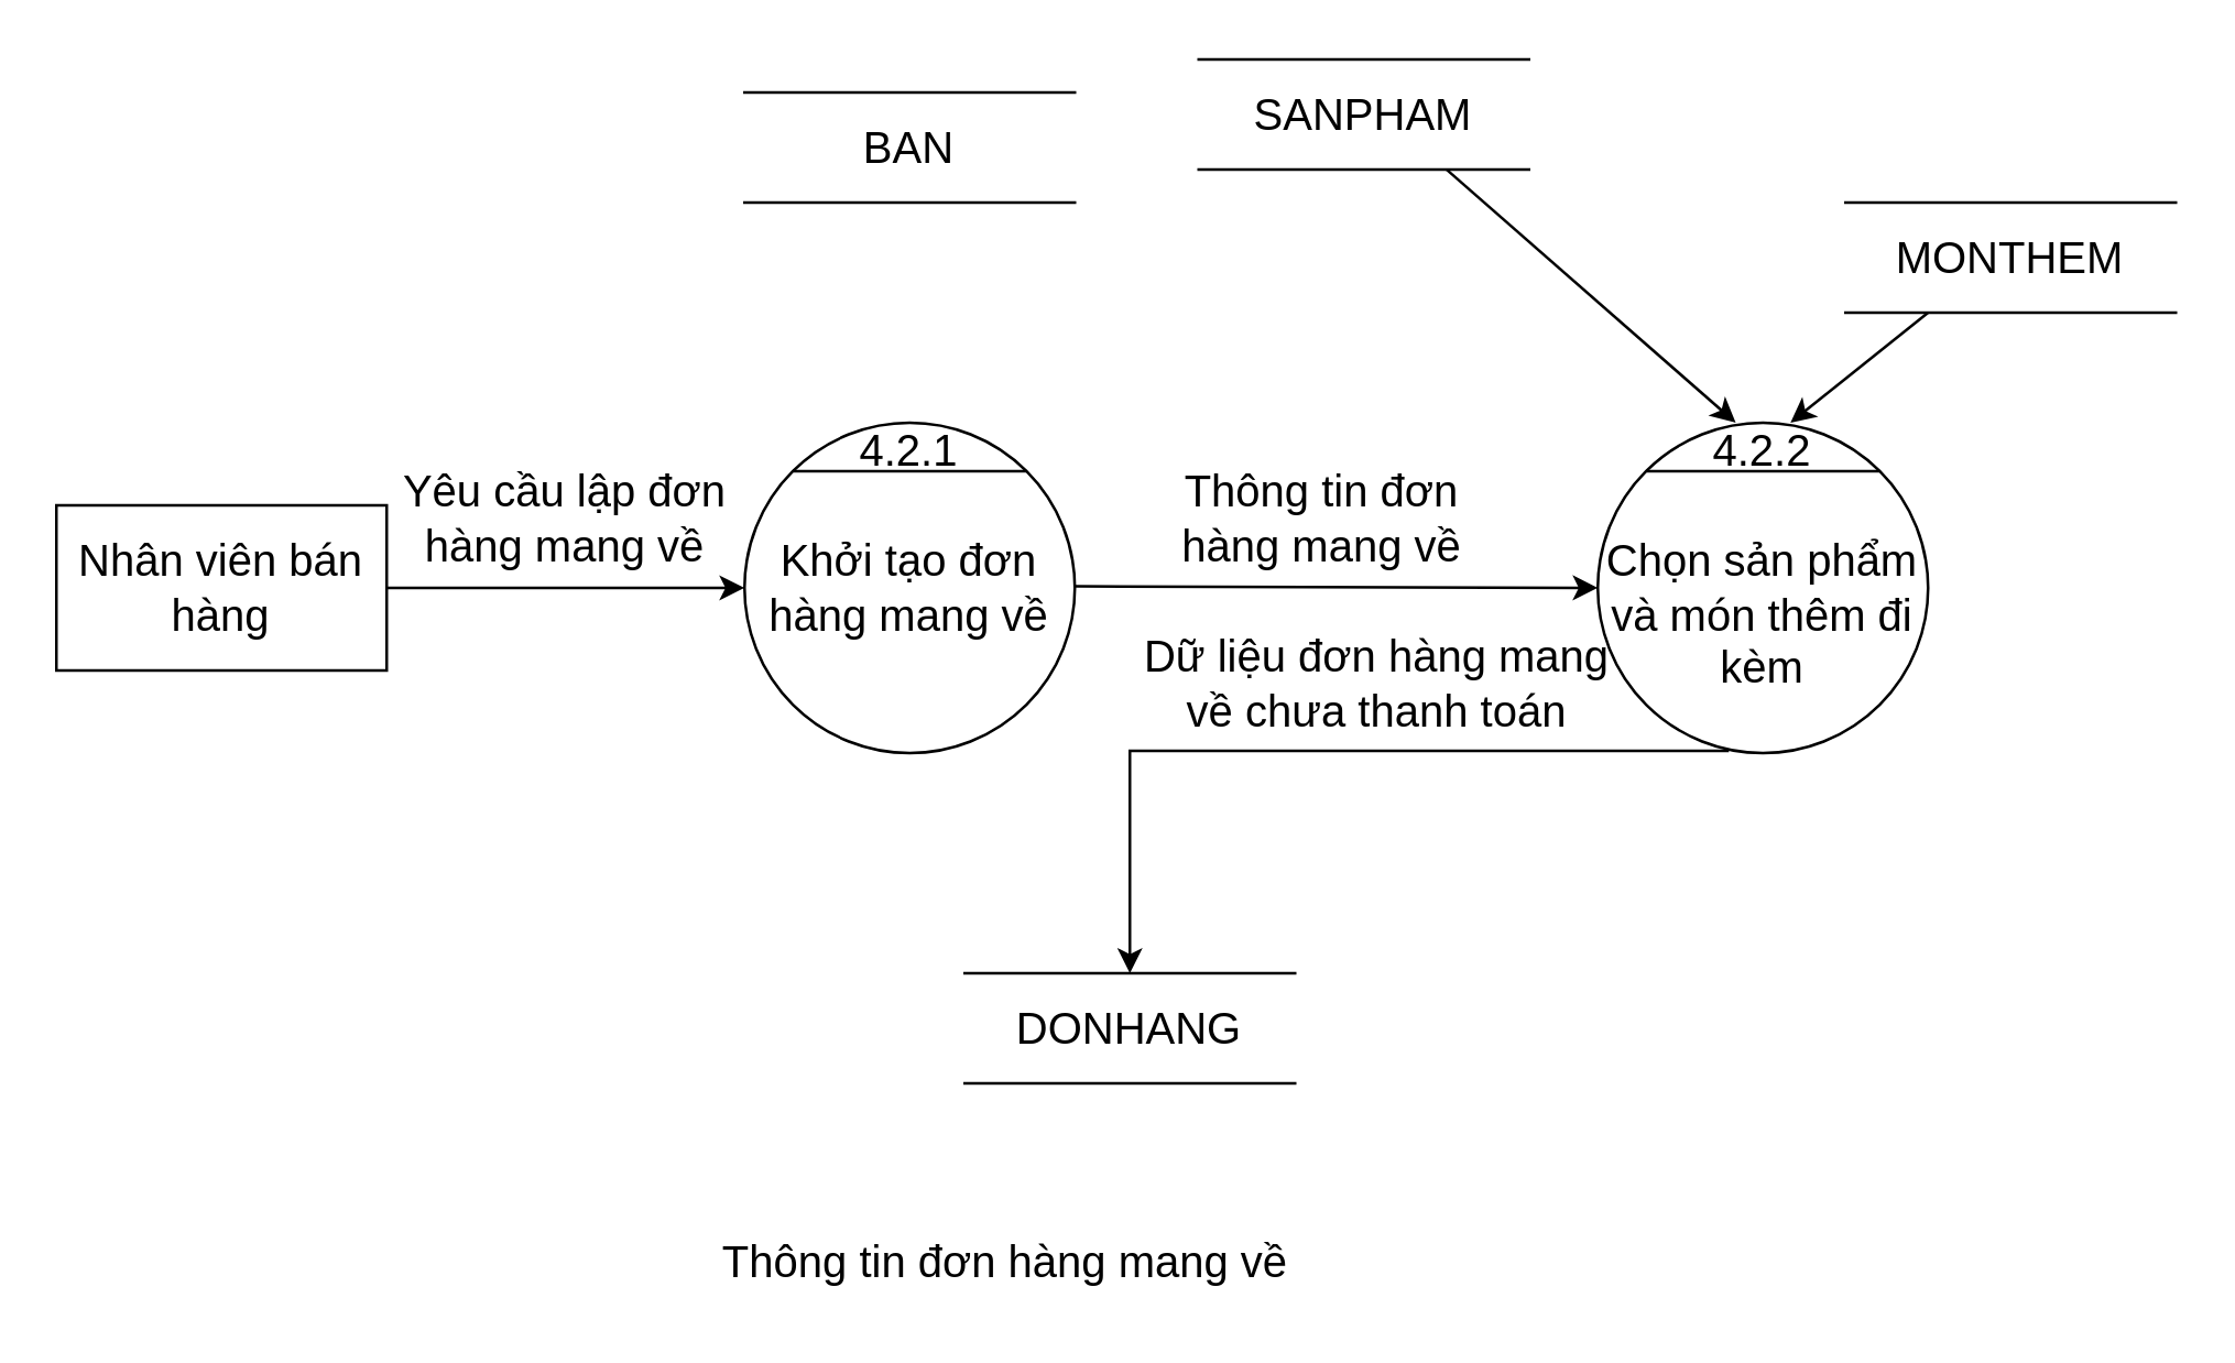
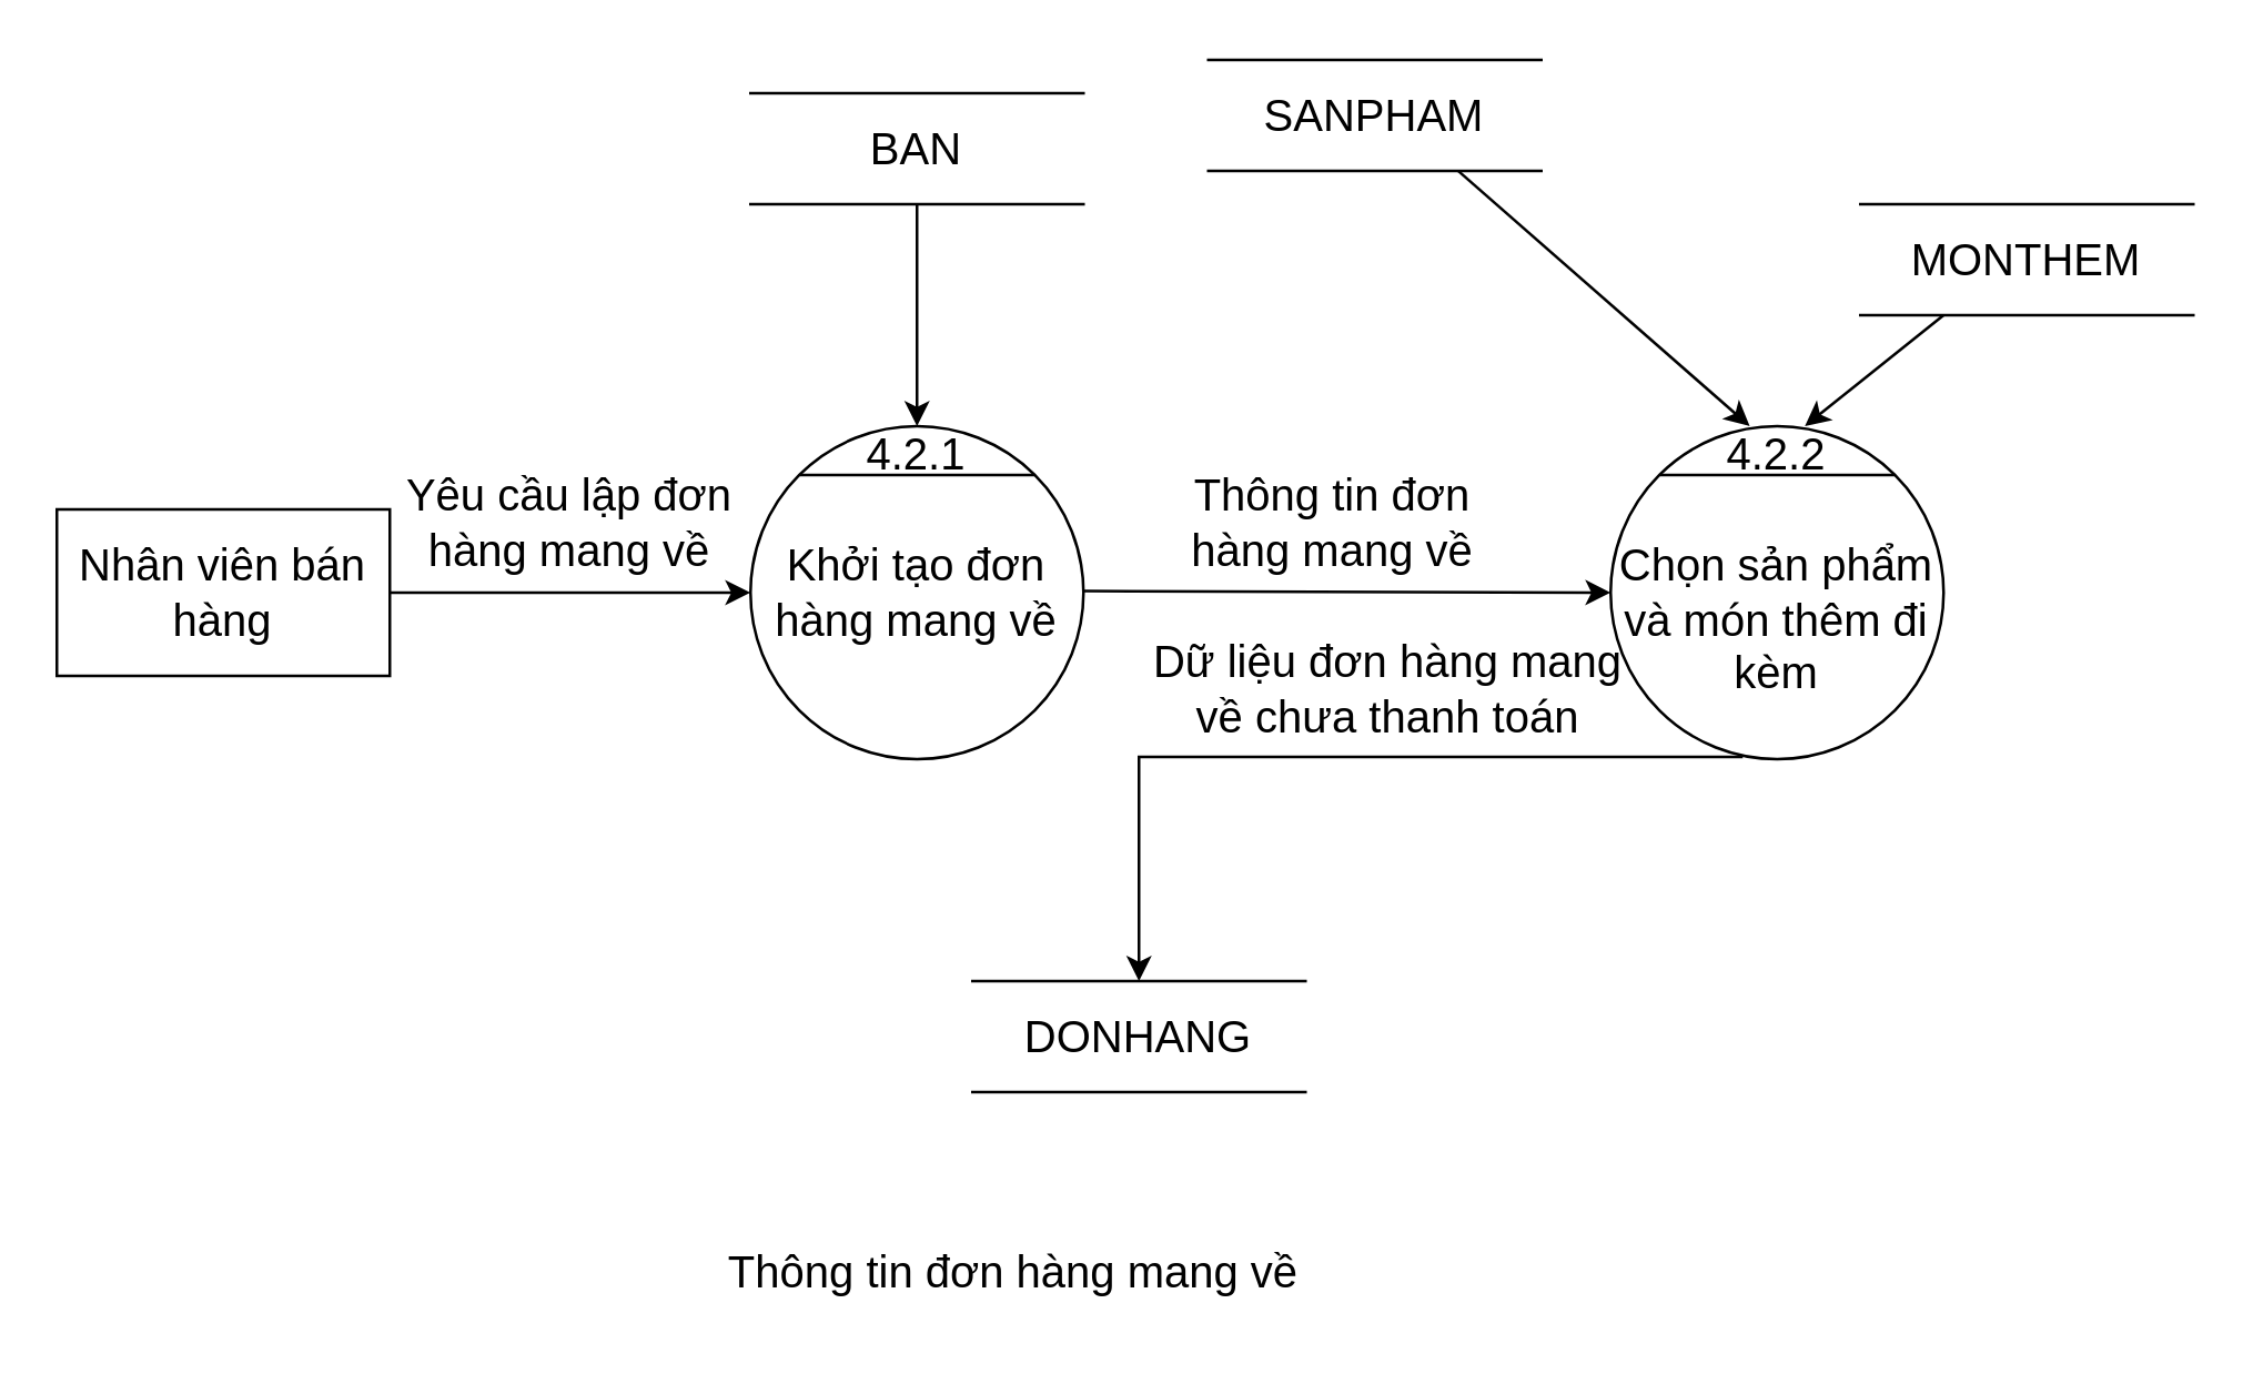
+ <mxCell id="16" value="" style="endArrow=classic;html=1;rounded=0;fontSize=16;exitX=0.5;exitY=1;exitDx=0;exitDy=0;entryX=0.5;entryY=0;entryDx=0;entryDy=0;" edge="1" parent="1" source="15" target="4"><mxGeometry width="50" height="50" relative="1" as="geometry"><mxPoint x="640" y="303" as="sourcePoint" /><mxPoint x="690" y="253" as="targetPoint" /></mxGeometry></mxCell>
